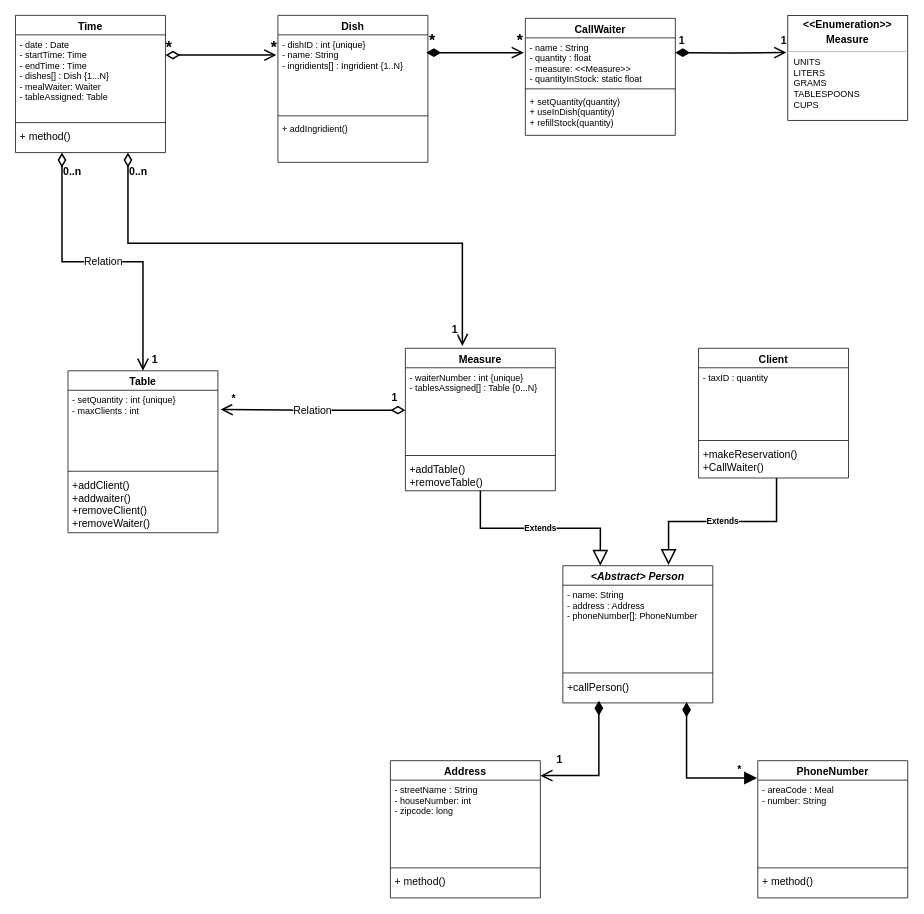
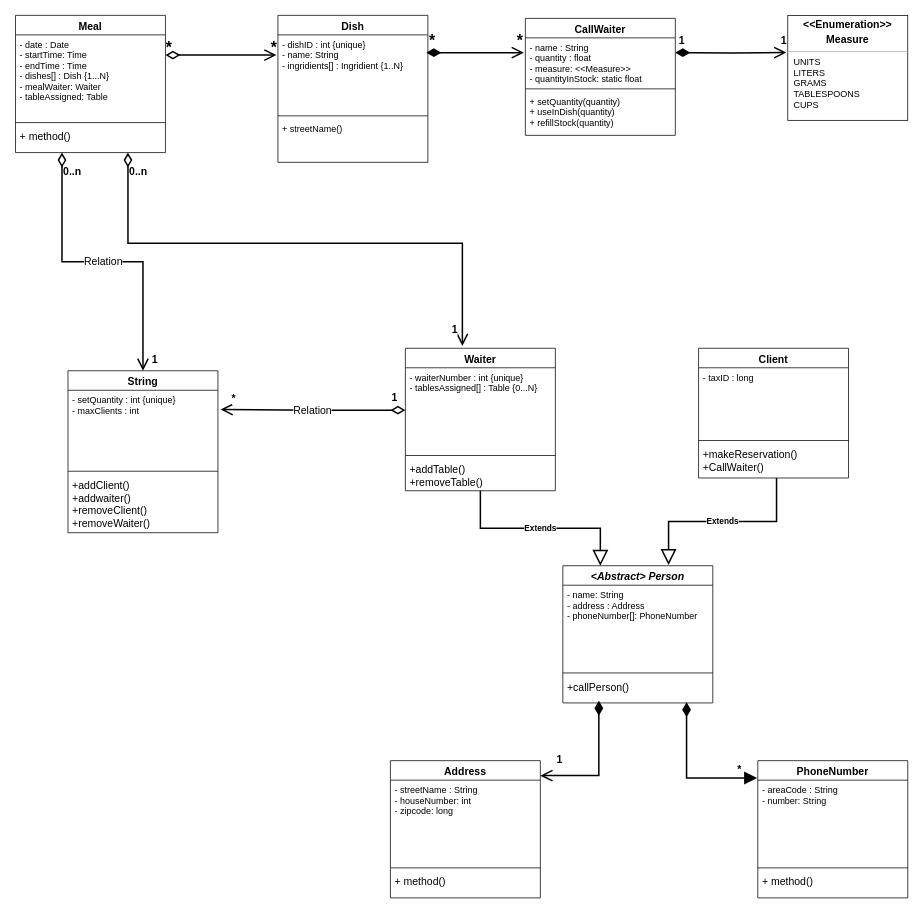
- <mxCell id="2" value="Time" style="swimlane;fontStyle=1;align=center;verticalAlign=top;childLayout=stackLayout;horizontal=1;startSize=26;horizontalStack=0;resizeParent=1;resizeParentMax=0;resizeLast=0;collapsible=1;marginBottom=0;fontSize=14;" parent="1" vertex="1"><mxGeometry x="20" y="20" width="200" height="183" as="geometry" /></mxCell>
+ <mxCell id="2" value="Meal" style="swimlane;fontStyle=1;align=center;verticalAlign=top;childLayout=stackLayout;horizontal=1;startSize=26;horizontalStack=0;resizeParent=1;resizeParentMax=0;resizeLast=0;collapsible=1;marginBottom=0;fontSize=14;" parent="1" vertex="1"><mxGeometry x="20" y="20" width="200" height="183" as="geometry" /></mxCell>
- <mxCell id="10" value="+ addIngridient()&#10;" style="text;strokeColor=none;fillColor=none;align=left;verticalAlign=top;spacingLeft=4;spacingRight=4;overflow=hidden;rotatable=0;points=[[0,0.5],[1,0.5]];portConstraint=eastwest;fontSize=12;" parent="7" vertex="1"><mxGeometry y="138" width="200" height="58" as="geometry" /></mxCell>
+ <mxCell id="10" value="+ streetName()&#10;" style="text;strokeColor=none;fillColor=none;align=left;verticalAlign=top;spacingLeft=4;spacingRight=4;overflow=hidden;rotatable=0;points=[[0,0.5],[1,0.5]];portConstraint=eastwest;fontSize=12;" parent="7" vertex="1"><mxGeometry y="138" width="200" height="58" as="geometry" /></mxCell>
- <mxCell id="19" value="Measure" style="swimlane;fontStyle=1;align=center;verticalAlign=top;childLayout=stackLayout;horizontal=1;startSize=26;horizontalStack=0;resizeParent=1;resizeParentMax=0;resizeLast=0;collapsible=1;marginBottom=0;fontSize=14;" parent="1" vertex="1"><mxGeometry x="540" y="464" width="200" height="190" as="geometry" /></mxCell>
+ <mxCell id="19" value="Waiter" style="swimlane;fontStyle=1;align=center;verticalAlign=top;childLayout=stackLayout;horizontal=1;startSize=26;horizontalStack=0;resizeParent=1;resizeParentMax=0;resizeLast=0;collapsible=1;marginBottom=0;fontSize=14;" parent="1" vertex="1"><mxGeometry x="540" y="464" width="200" height="190" as="geometry" /></mxCell>
- <mxCell id="24" value="- taxID : quantity&#10;" style="text;strokeColor=none;fillColor=none;align=left;verticalAlign=top;spacingLeft=4;spacingRight=4;overflow=hidden;rotatable=0;points=[[0,0.5],[1,0.5]];portConstraint=eastwest;fontSize=12;" parent="23" vertex="1"><mxGeometry y="26" width="200" height="93" as="geometry" /></mxCell>
+ <mxCell id="24" value="- taxID : long&#10;" style="text;strokeColor=none;fillColor=none;align=left;verticalAlign=top;spacingLeft=4;spacingRight=4;overflow=hidden;rotatable=0;points=[[0,0.5],[1,0.5]];portConstraint=eastwest;fontSize=12;" parent="23" vertex="1"><mxGeometry y="26" width="200" height="93" as="geometry" /></mxCell>
- <mxCell id="15" value="Table" style="swimlane;fontStyle=1;align=center;verticalAlign=top;childLayout=stackLayout;horizontal=1;startSize=26;horizontalStack=0;resizeParent=1;resizeParentMax=0;resizeLast=0;collapsible=1;marginBottom=0;fontSize=14;" parent="1" vertex="1"><mxGeometry x="90" y="494" width="200" height="216" as="geometry" /></mxCell>
+ <mxCell id="15" value="String" style="swimlane;fontStyle=1;align=center;verticalAlign=top;childLayout=stackLayout;horizontal=1;startSize=26;horizontalStack=0;resizeParent=1;resizeParentMax=0;resizeLast=0;collapsible=1;marginBottom=0;fontSize=14;" parent="1" vertex="1"><mxGeometry x="90" y="494" width="200" height="216" as="geometry" /></mxCell>
- <mxCell id="32" value="- areaCode : Meal&#10;- number: String&#10;" style="text;strokeColor=none;fillColor=none;align=left;verticalAlign=top;spacingLeft=4;spacingRight=4;overflow=hidden;rotatable=0;points=[[0,0.5],[1,0.5]];portConstraint=eastwest;fontSize=12;" parent="31" vertex="1"><mxGeometry y="26" width="200" height="113" as="geometry" /></mxCell>
+ <mxCell id="32" value="- areaCode : String&#10;- number: String&#10;" style="text;strokeColor=none;fillColor=none;align=left;verticalAlign=top;spacingLeft=4;spacingRight=4;overflow=hidden;rotatable=0;points=[[0,0.5],[1,0.5]];portConstraint=eastwest;fontSize=12;" parent="31" vertex="1"><mxGeometry y="26" width="200" height="113" as="geometry" /></mxCell>
